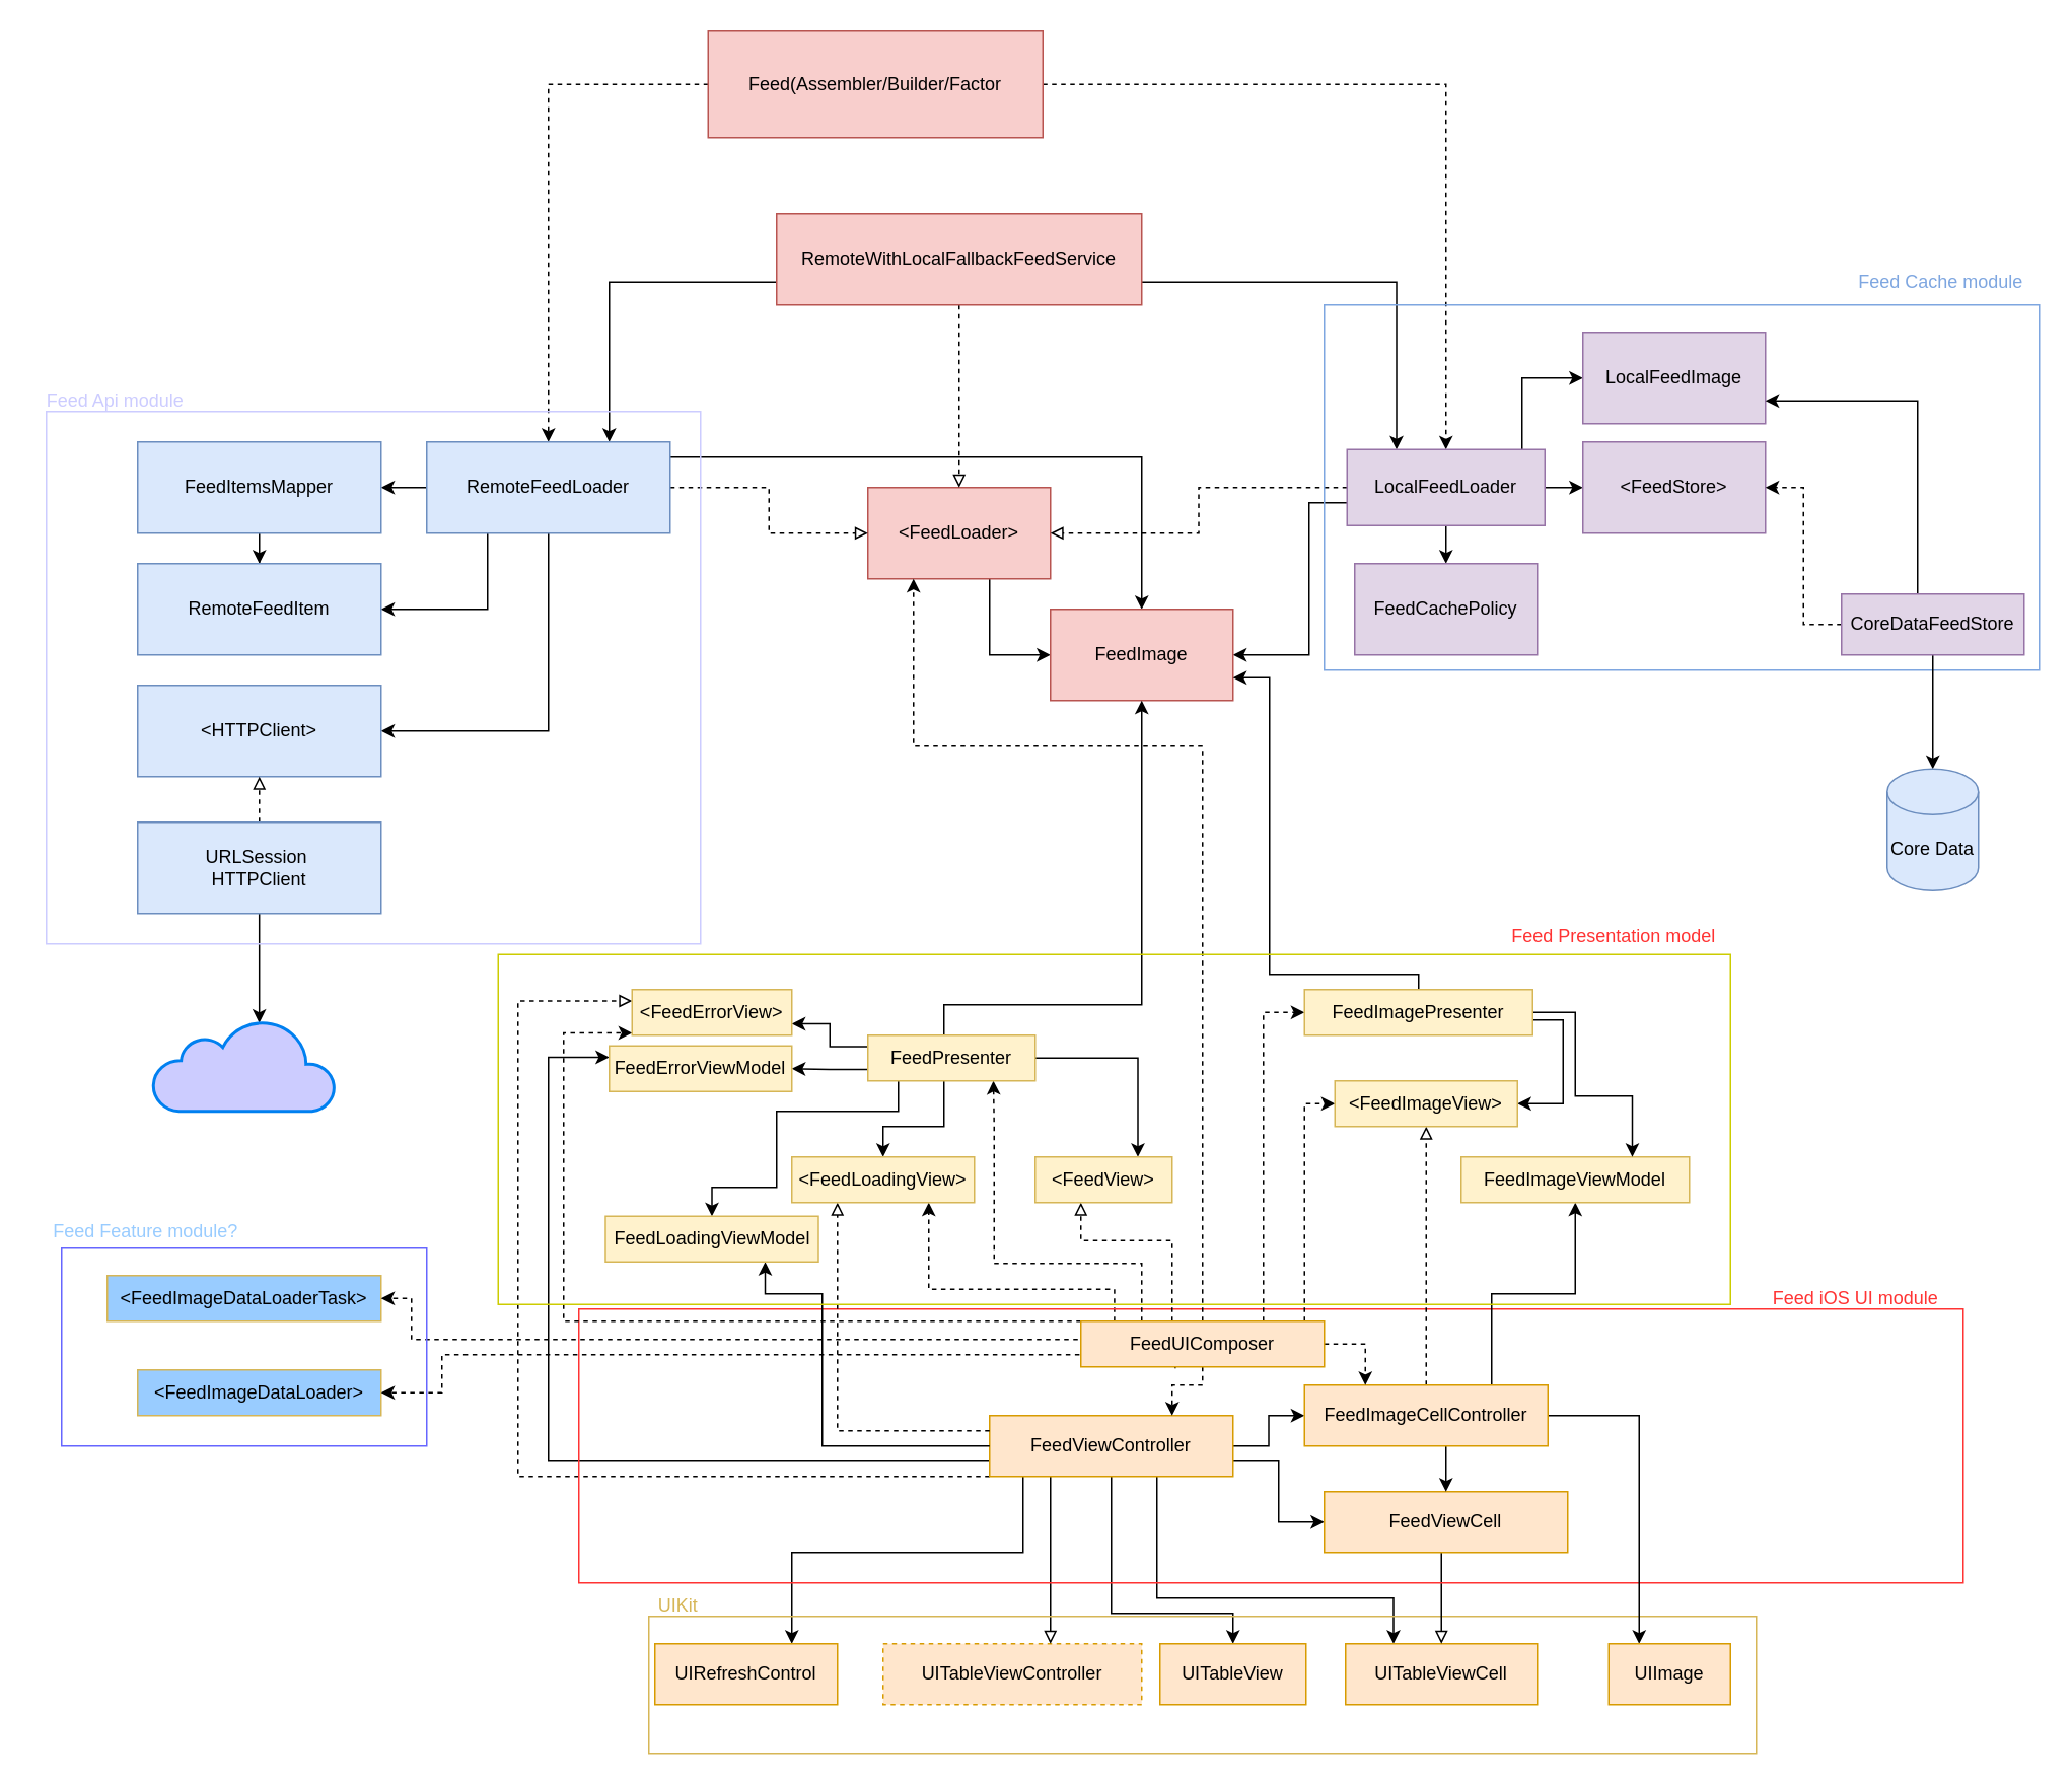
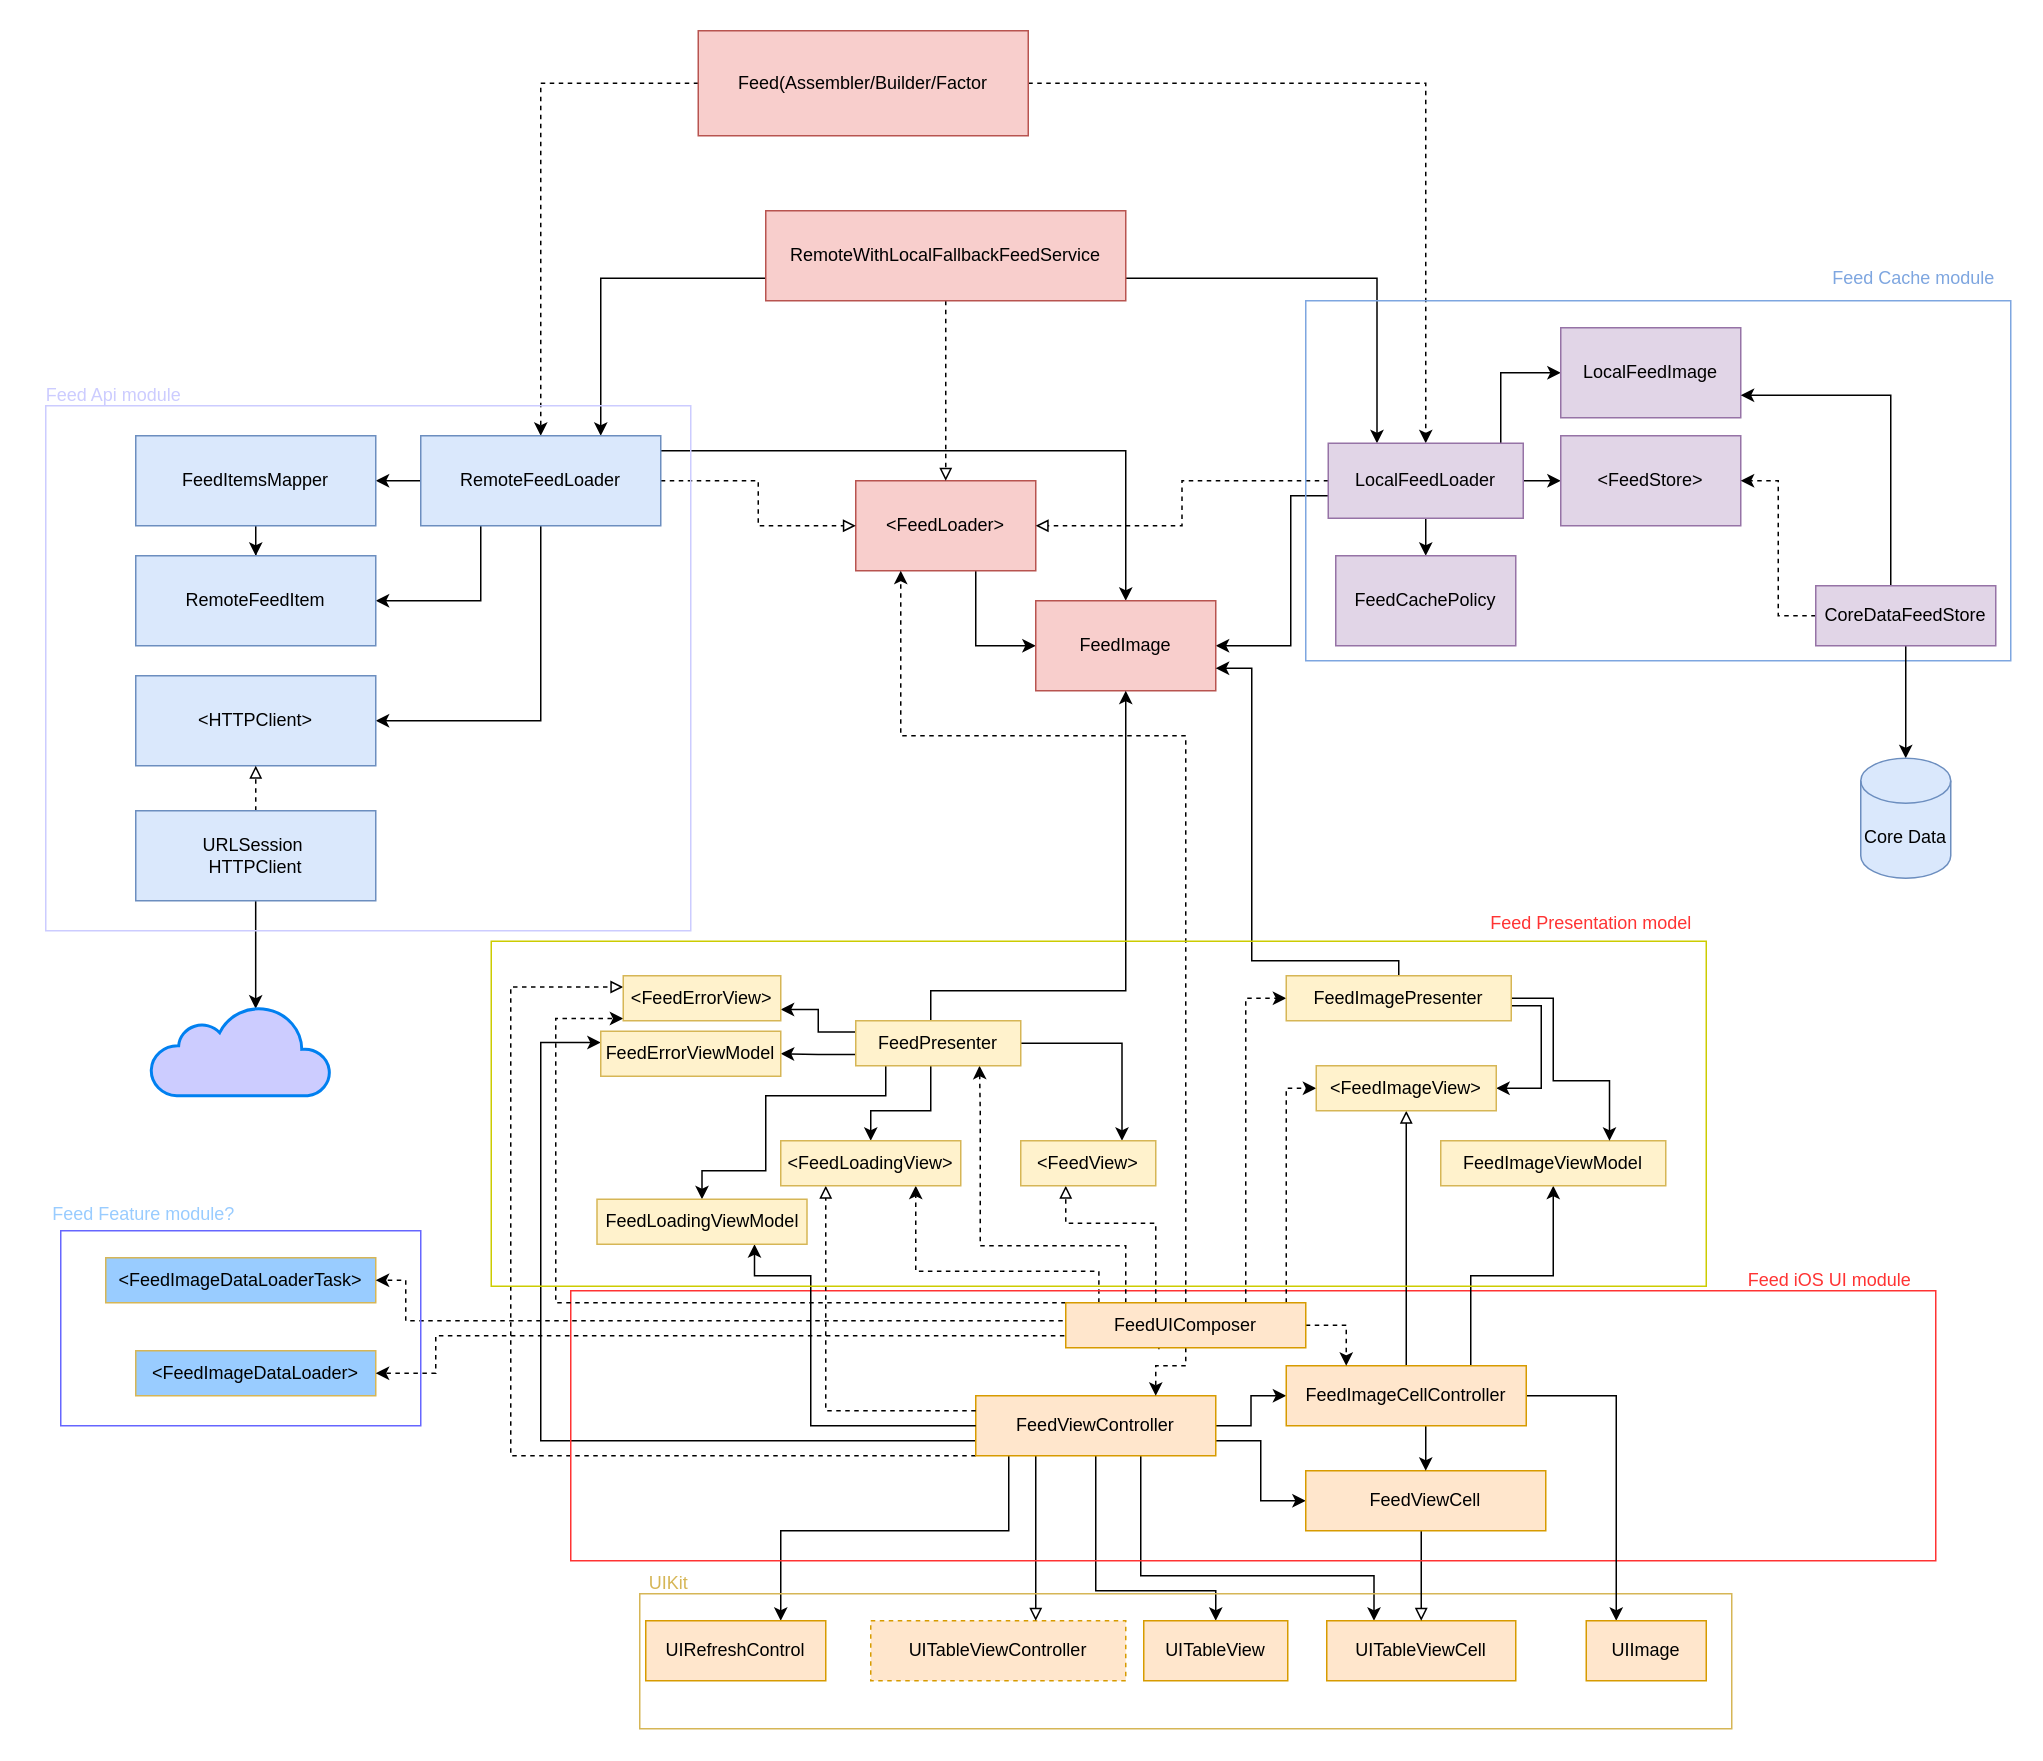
- <mxCell id="68" style="edgeStyle=orthogonalEdgeStyle;rounded=0;orthogonalLoop=1;jettySize=auto;html=1;entryX=0.5;entryY=1;entryDx=0;entryDy=0;dashed=1;endArrow=block;endFill=0;" parent="1" source="70" target="99" edge="1"><mxGeometry relative="1" as="geometry" /></mxCell>
+ <mxCell id="68" style="edgeStyle=orthogonalEdgeStyle;rounded=0;orthogonalLoop=1;jettySize=auto;html=1;entryX=0.5;entryY=1;entryDx=0;entryDy=0;dashed=0;endArrow=block;endFill=0;" parent="1" source="70" target="99" edge="1"><mxGeometry relative="1" as="geometry" /></mxCell>
